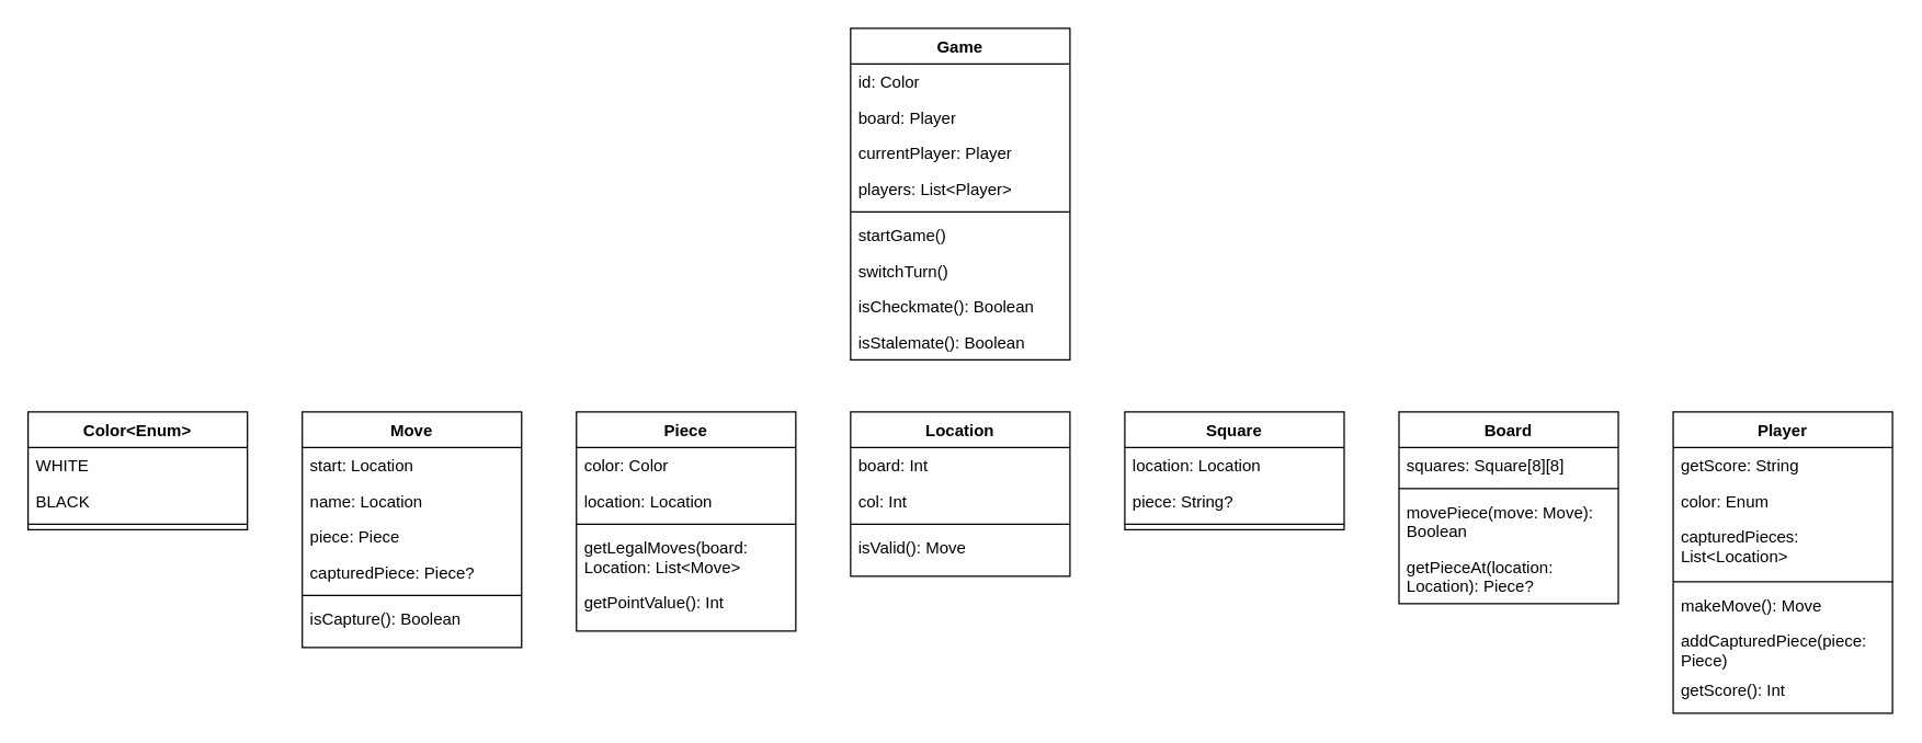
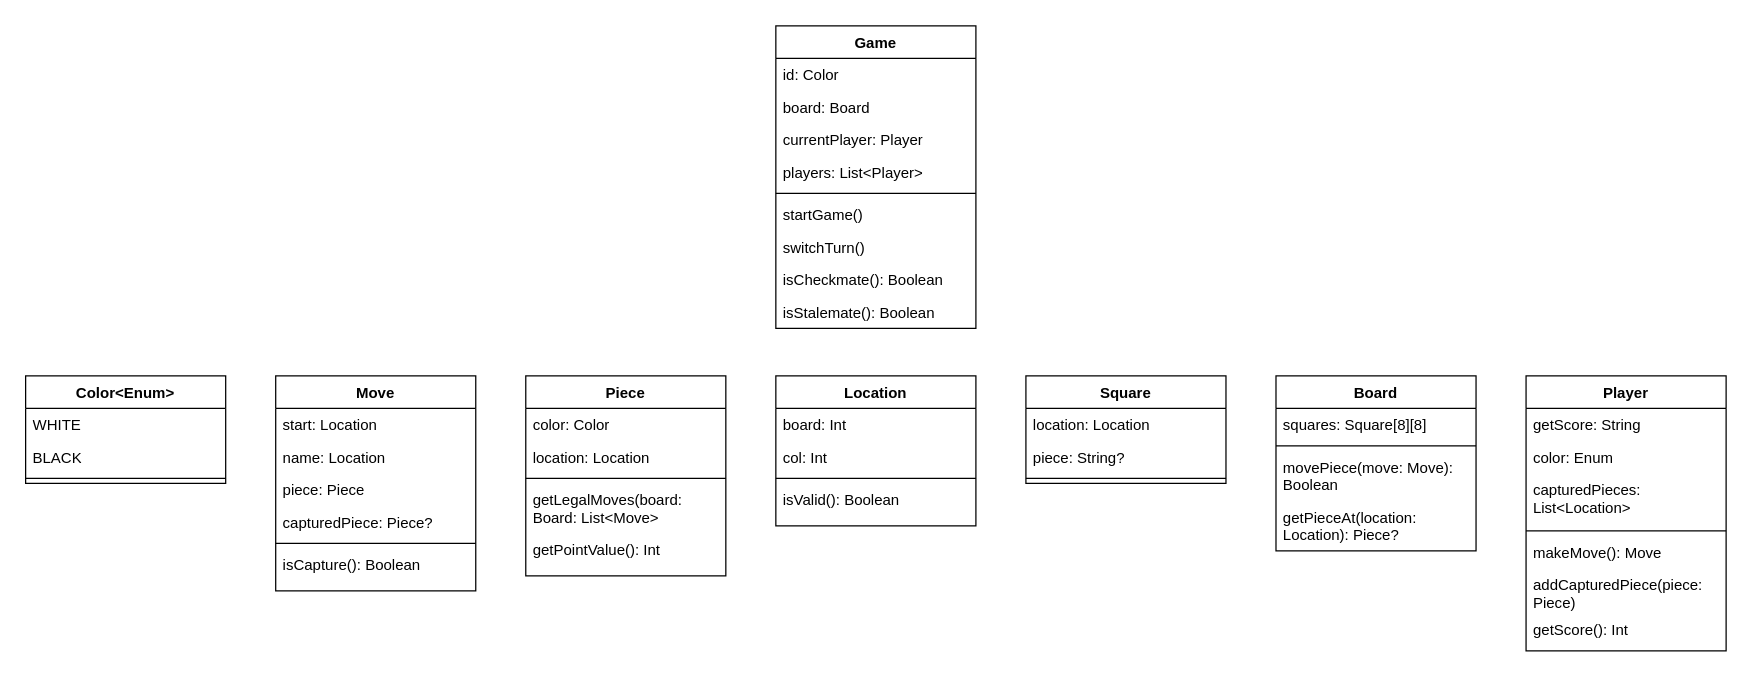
- <mxCell id="4" value="board: Player" style="text;strokeColor=none;fillColor=none;align=left;verticalAlign=top;spacingLeft=4;spacingRight=4;overflow=hidden;rotatable=0;points=[[0,0.5],[1,0.5]];portConstraint=eastwest;whiteSpace=wrap;html=1;" vertex="1" parent="2"><mxGeometry y="52" width="160" height="26" as="geometry" /></mxCell>
+ <mxCell id="4" value="board: Board" style="text;strokeColor=none;fillColor=none;align=left;verticalAlign=top;spacingLeft=4;spacingRight=4;overflow=hidden;rotatable=0;points=[[0,0.5],[1,0.5]];portConstraint=eastwest;whiteSpace=wrap;html=1;" vertex="1" parent="2"><mxGeometry y="52" width="160" height="26" as="geometry" /></mxCell>
- <mxCell id="33" value="isValid(): Move" style="text;strokeColor=none;fillColor=none;align=left;verticalAlign=top;spacingLeft=4;spacingRight=4;overflow=hidden;rotatable=0;points=[[0,0.5],[1,0.5]];portConstraint=eastwest;whiteSpace=wrap;html=1;" vertex="1" parent="29"><mxGeometry y="86" width="160" height="34" as="geometry" /></mxCell>
+ <mxCell id="33" value="isValid(): Boolean" style="text;strokeColor=none;fillColor=none;align=left;verticalAlign=top;spacingLeft=4;spacingRight=4;overflow=hidden;rotatable=0;points=[[0,0.5],[1,0.5]];portConstraint=eastwest;whiteSpace=wrap;html=1;" vertex="1" parent="29"><mxGeometry y="86" width="160" height="34" as="geometry" /></mxCell>
- <mxCell id="38" value="getLegalMoves(board: Location: List&amp;lt;Move&amp;gt;" style="text;strokeColor=none;fillColor=none;align=left;verticalAlign=top;spacingLeft=4;spacingRight=4;overflow=hidden;rotatable=0;points=[[0,0.5],[1,0.5]];portConstraint=eastwest;whiteSpace=wrap;html=1;" vertex="1" parent="34"><mxGeometry y="86" width="160" height="40" as="geometry" /></mxCell>
+ <mxCell id="38" value="getLegalMoves(board: Board: List&amp;lt;Move&amp;gt;" style="text;strokeColor=none;fillColor=none;align=left;verticalAlign=top;spacingLeft=4;spacingRight=4;overflow=hidden;rotatable=0;points=[[0,0.5],[1,0.5]];portConstraint=eastwest;whiteSpace=wrap;html=1;" vertex="1" parent="34"><mxGeometry y="86" width="160" height="40" as="geometry" /></mxCell>
